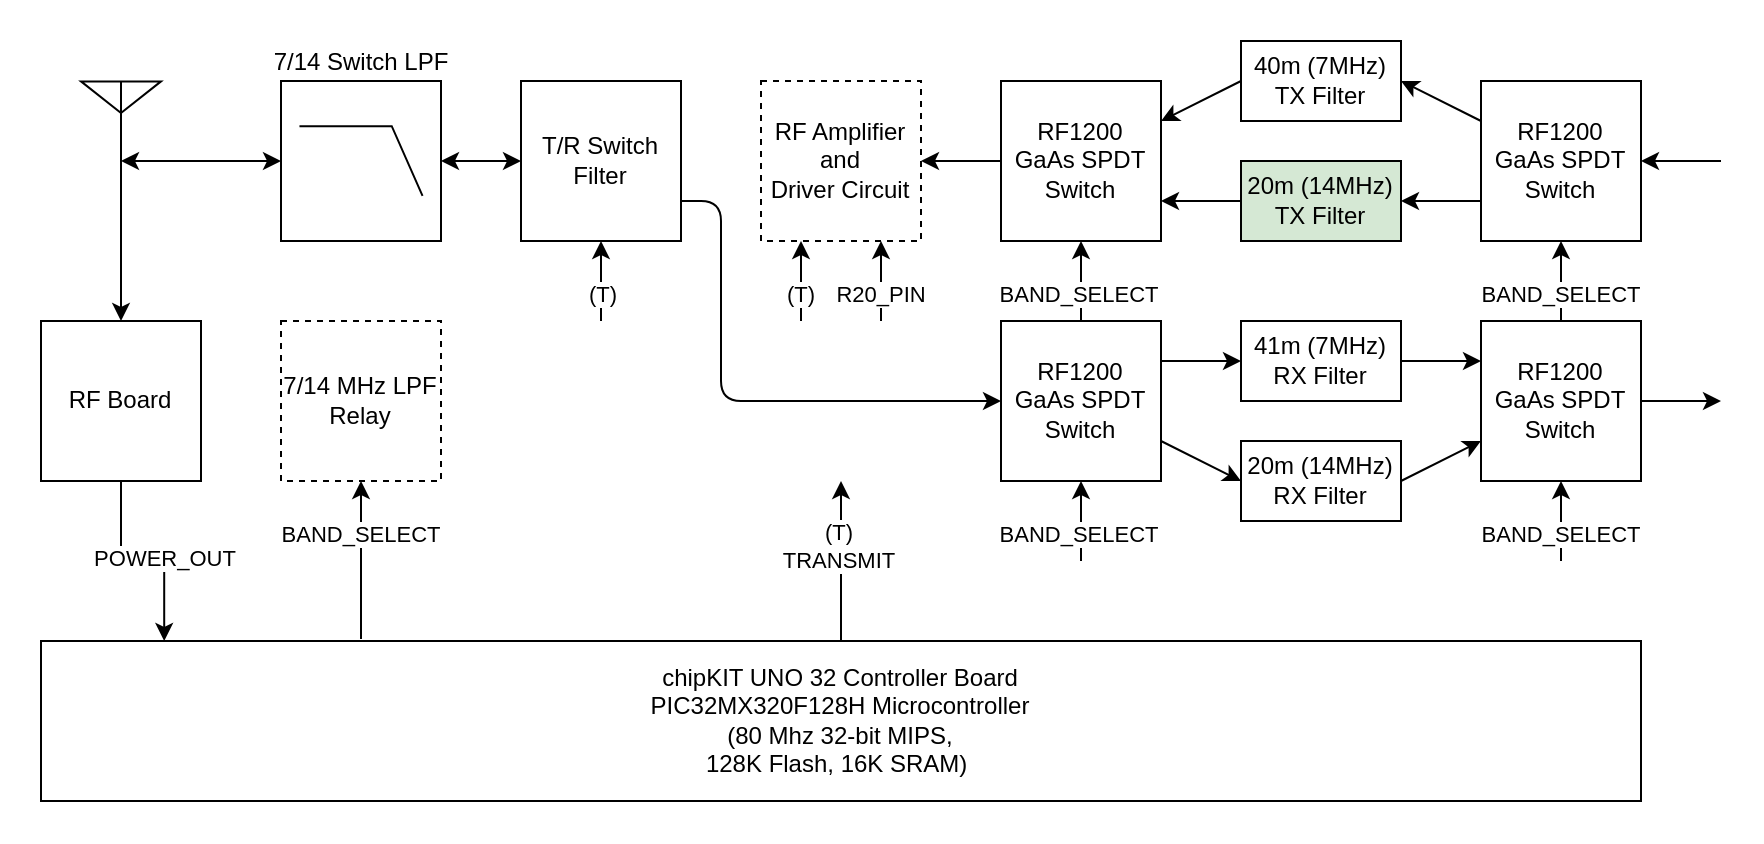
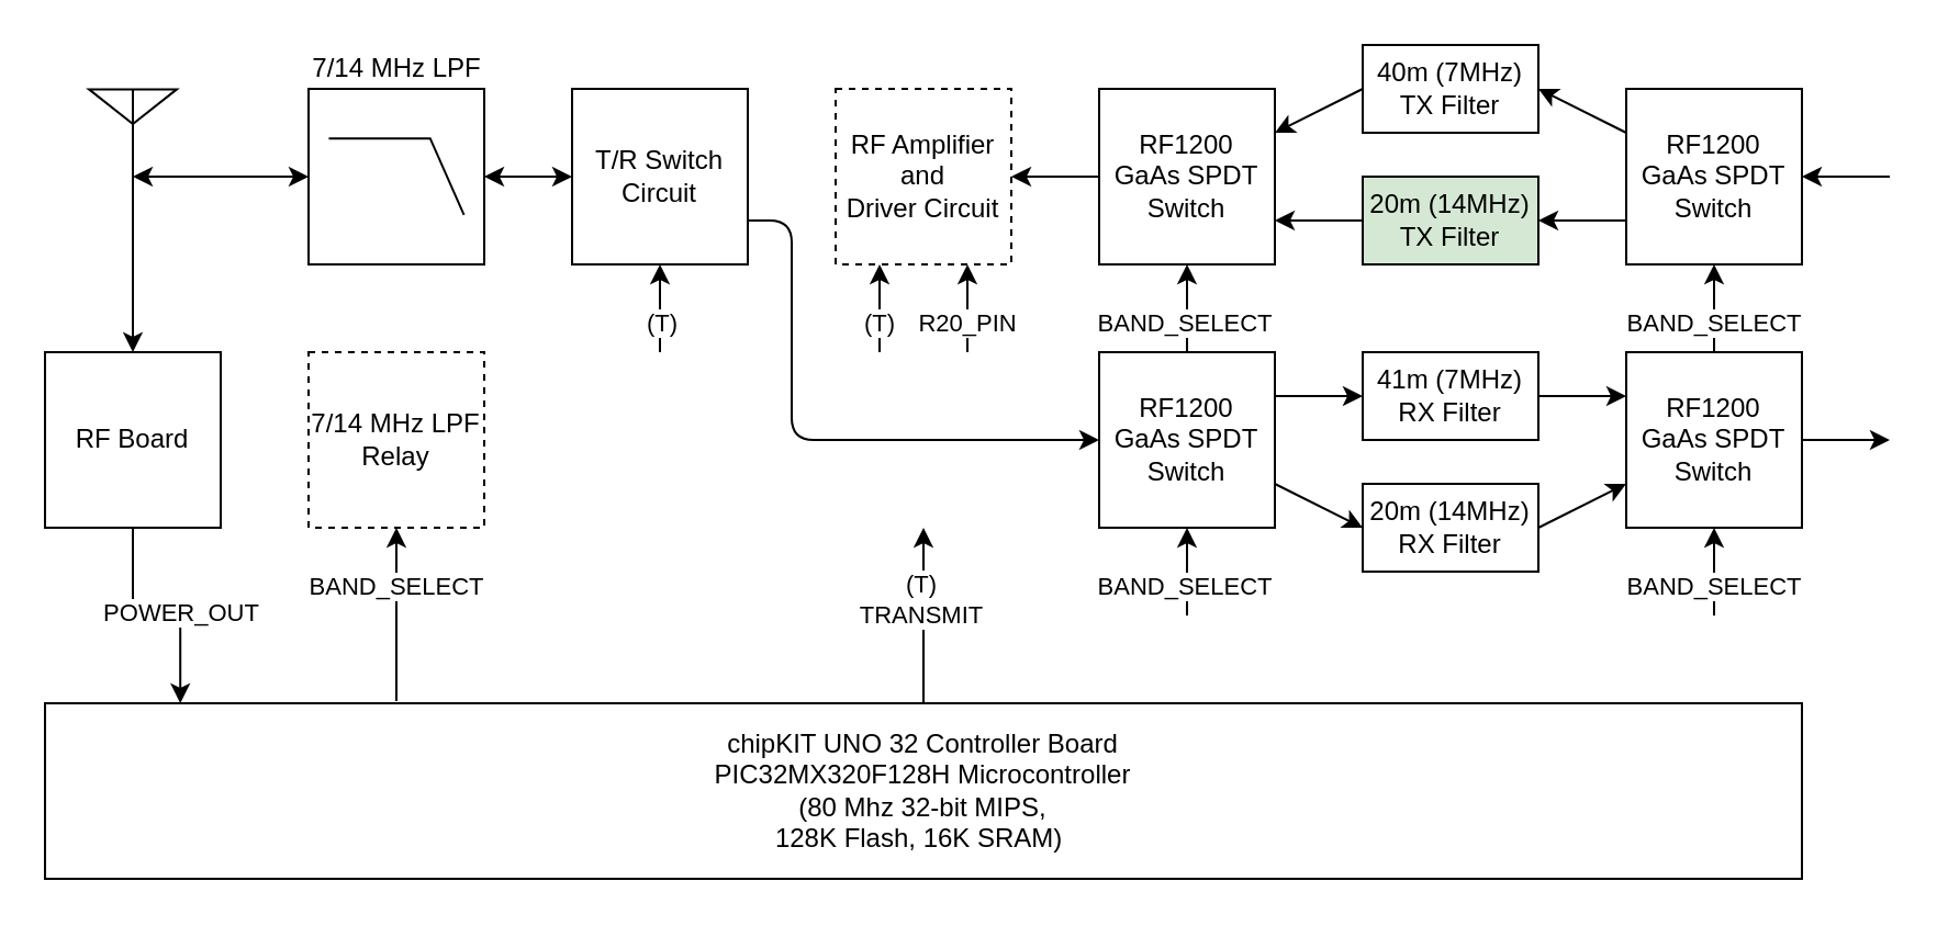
- <mxCell id="6" value="7/14 Switch LPF" style="verticalLabelPosition=top;shadow=0;dashed=0;align=center;html=1;verticalAlign=bottom;shape=mxgraph.electrical.logic_gates.lowpass_filter;labelPosition=center;" parent="1" vertex="1"><mxGeometry x="140" y="40" width="80" height="80" as="geometry" /></mxCell>
+ <mxCell id="6" value="7/14 MHz LPF" style="verticalLabelPosition=top;shadow=0;dashed=0;align=center;html=1;verticalAlign=bottom;shape=mxgraph.electrical.logic_gates.lowpass_filter;labelPosition=center;" parent="1" vertex="1"><mxGeometry x="140" y="40" width="80" height="80" as="geometry" /></mxCell>
- <mxCell id="16" value="T/R Switch&lt;br&gt;Filter" style="rounded=0;whiteSpace=wrap;html=1;" vertex="1" parent="1"><mxGeometry x="260" y="40" width="80" height="80" as="geometry" /></mxCell>
+ <mxCell id="16" value="T/R Switch&lt;br&gt;Circuit" style="rounded=0;whiteSpace=wrap;html=1;" vertex="1" parent="1"><mxGeometry x="260" y="40" width="80" height="80" as="geometry" /></mxCell>
